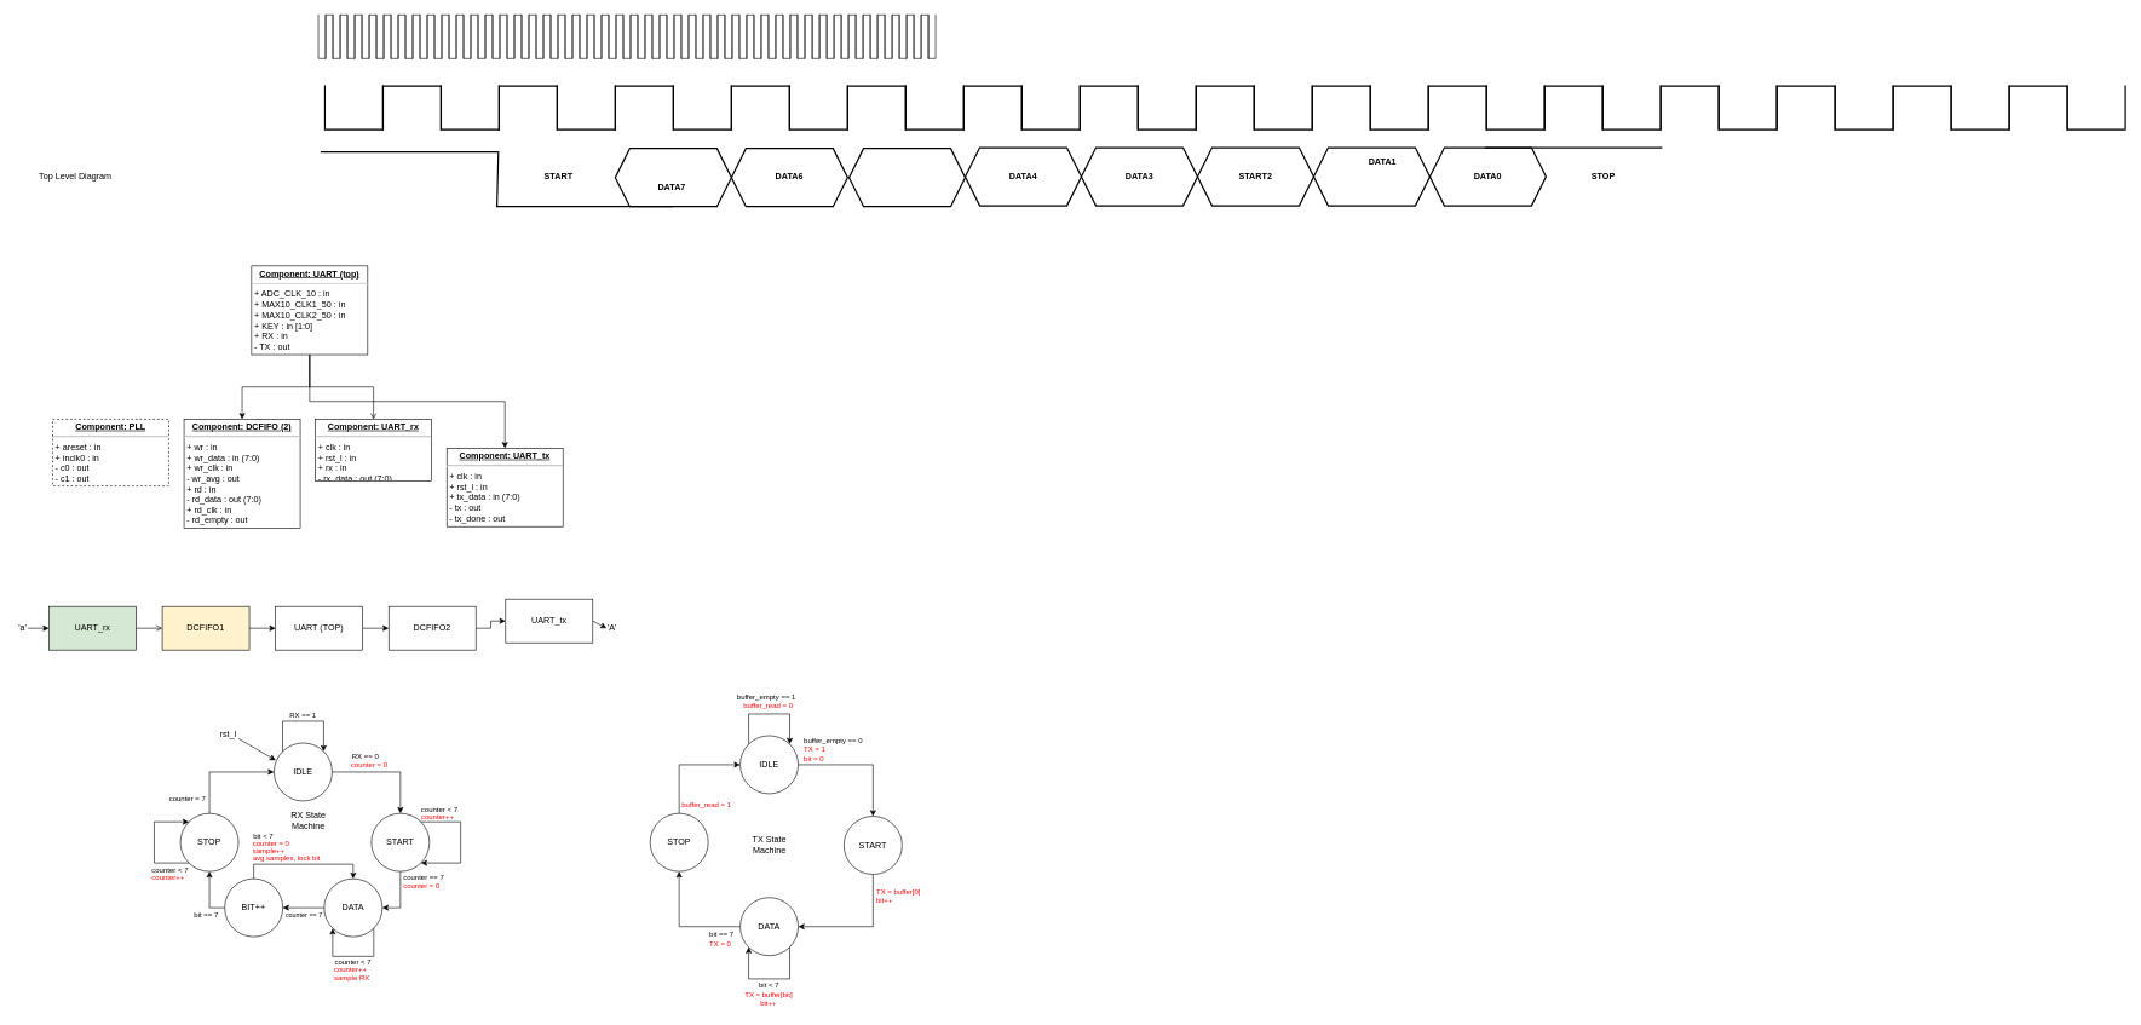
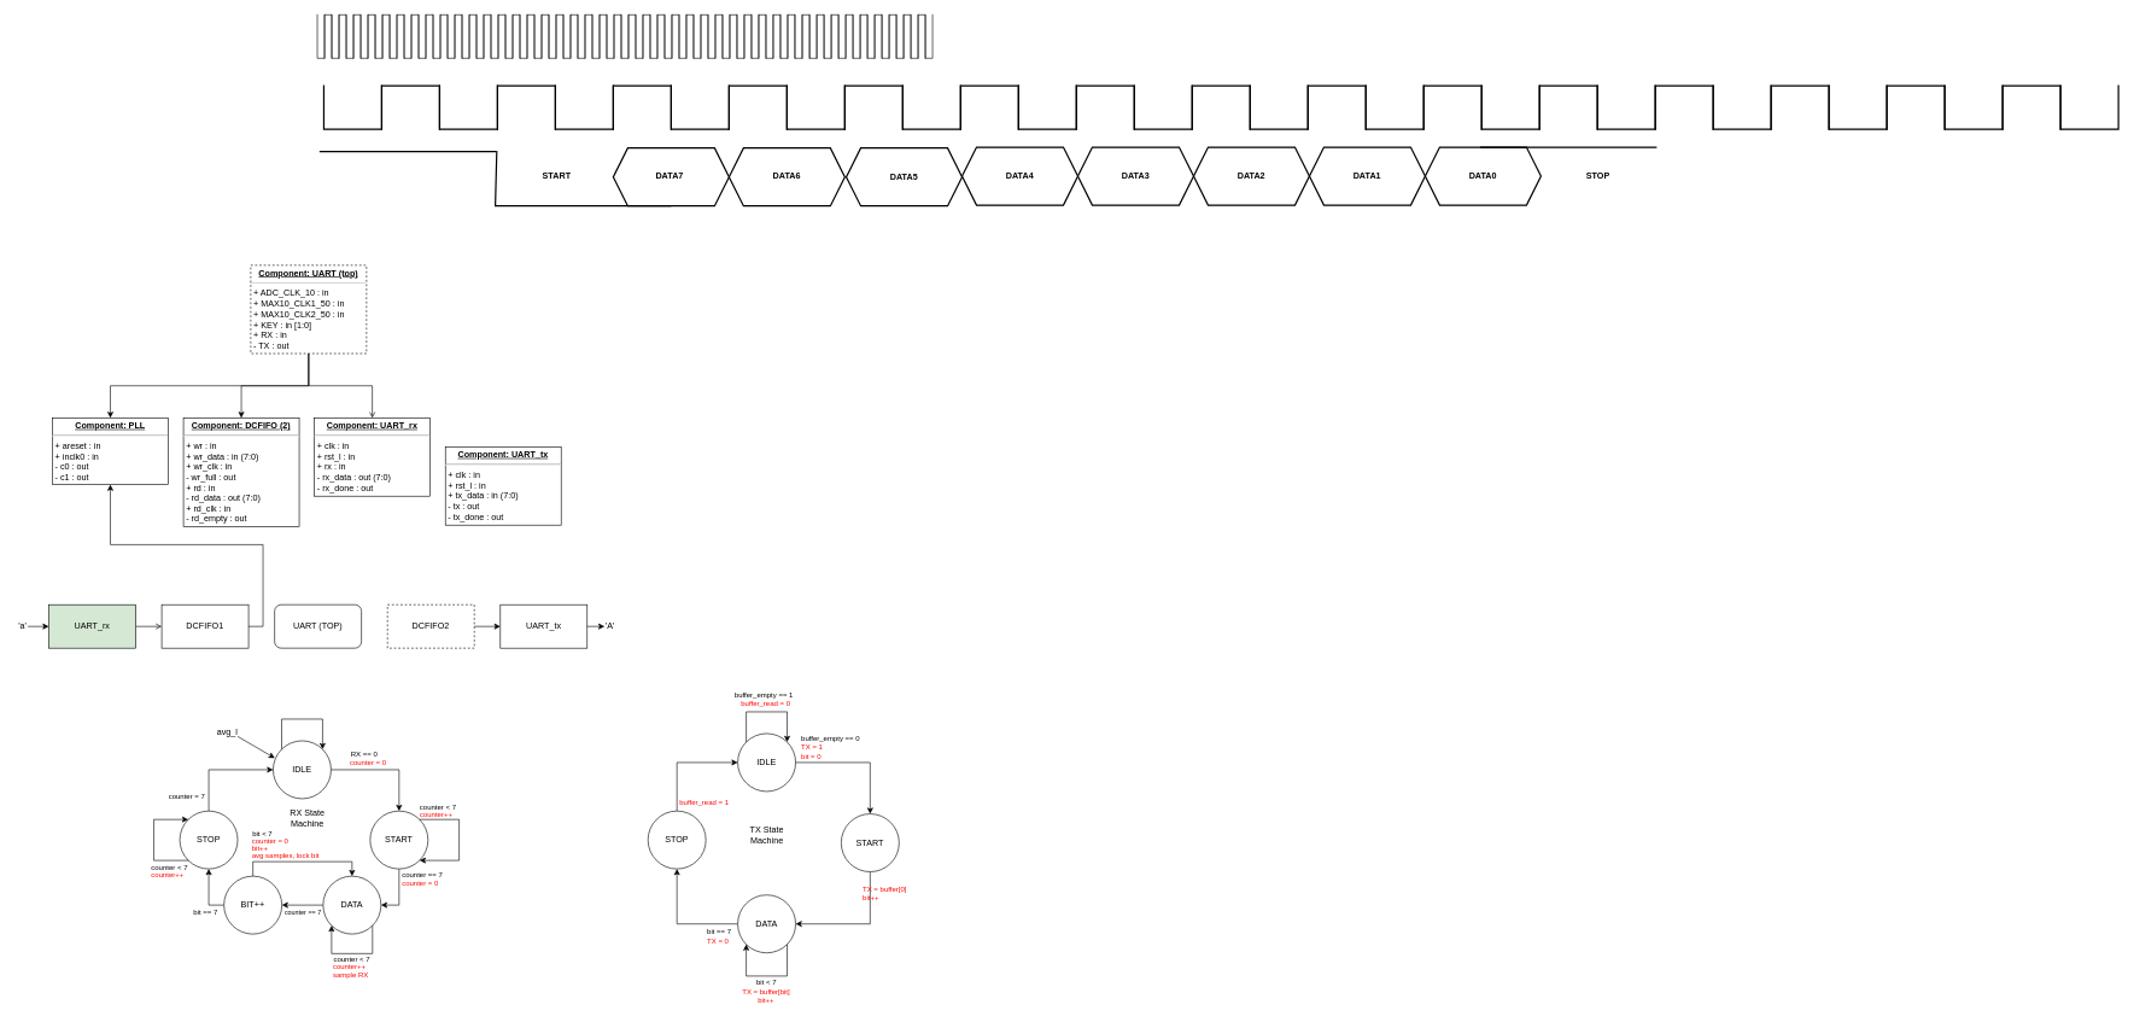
- <mxCell id="117" value="&lt;b style=&quot;&quot;&gt;DATA1&lt;/b&gt;" style="text;html=1;strokeColor=none;fillColor=none;align=center;verticalAlign=middle;whiteSpace=wrap;rounded=0;" vertex="1" parent="1"><mxGeometry x="1874" y="208" width="60" height="30" as="geometry" /></mxCell>
+ <mxCell id="117" value="&lt;b style=&quot;&quot;&gt;DATA1&lt;/b&gt;" style="text;html=1;strokeColor=none;fillColor=none;align=center;verticalAlign=middle;whiteSpace=wrap;rounded=0;" vertex="1" parent="1"><mxGeometry x="1859" y="228" width="60" height="30" as="geometry" /></mxCell>
- <mxCell id="2" value="Top Level Diagram" style="text;html=1;align=center;verticalAlign=middle;resizable=0;points=[];autosize=1;strokeColor=none;fillColor=none;" vertex="1" parent="1"><mxGeometry x="44" y="230" width="118" height="26" as="geometry" /></mxCell>
- <mxCell id="116" value="&lt;b style=&quot;&quot;&gt;START2&lt;/b&gt;" style="text;html=1;strokeColor=none;fillColor=none;align=center;verticalAlign=middle;whiteSpace=wrap;rounded=0;" vertex="1" parent="1"><mxGeometry x="1699" y="228" width="60" height="30" as="geometry" /></mxCell>
+ <mxCell id="116" value="&lt;b style=&quot;&quot;&gt;DATA2&lt;/b&gt;" style="text;html=1;strokeColor=none;fillColor=none;align=center;verticalAlign=middle;whiteSpace=wrap;rounded=0;" vertex="1" parent="1"><mxGeometry x="1699" y="228" width="60" height="30" as="geometry" /></mxCell>
+ <mxCell id="113" value="&lt;b style=&quot;&quot;&gt;DATA5&lt;/b&gt;" style="text;html=1;strokeColor=none;fillColor=none;align=center;verticalAlign=middle;whiteSpace=wrap;rounded=0;" vertex="1" parent="1"><mxGeometry x="1219" y="229" width="60" height="30" as="geometry" /></mxCell>
- <mxCell id="111" value="&lt;b style=&quot;&quot;&gt;DATA7&lt;/b&gt;" style="text;html=1;strokeColor=none;fillColor=none;align=center;verticalAlign=middle;whiteSpace=wrap;rounded=0;" vertex="1" parent="1"><mxGeometry x="895" y="243" width="60" height="30" as="geometry" /></mxCell>
+ <mxCell id="111" value="&lt;b style=&quot;&quot;&gt;DATA7&lt;/b&gt;" style="text;html=1;strokeColor=none;fillColor=none;align=center;verticalAlign=middle;whiteSpace=wrap;rounded=0;" vertex="1" parent="1"><mxGeometry x="895" y="228" width="60" height="30" as="geometry" /></mxCell>
- <mxCell id="7" value="&lt;p style=&quot;margin:0px;margin-top:4px;text-align:center;text-decoration:underline;&quot;&gt;&lt;b&gt;Component: UART (top)&lt;/b&gt;&lt;/p&gt;&lt;hr&gt;&lt;p style=&quot;border-color: var(--border-color); margin: 0px 0px 0px 4px;&quot;&gt;+ ADC_CLK_10 : in&lt;br style=&quot;border-color: var(--border-color);&quot;&gt;+ MAX10_CLK1_50 : in&lt;/p&gt;&lt;p style=&quot;border-color: var(--border-color); margin: 0px 0px 0px 4px;&quot;&gt;+ MAX10_CLK2_50 : in&lt;/p&gt;&lt;p style=&quot;border-color: var(--border-color); margin: 0px 0px 0px 4px;&quot;&gt;+ KEY : in [1:0]&lt;/p&gt;&lt;p style=&quot;border-color: var(--border-color); margin: 0px 0px 0px 4px;&quot;&gt;+ RX : in&lt;/p&gt;&lt;p style=&quot;border-color: var(--border-color); margin: 0px 0px 0px 4px;&quot;&gt;- TX : out&lt;/p&gt;" style="verticalAlign=top;align=left;overflow=fill;fontSize=12;fontFamily=Helvetica;html=1;whiteSpace=wrap;" vertex="1" parent="1"><mxGeometry x="346" y="366" width="160" height="122" as="geometry" /></mxCell>
+ <mxCell id="7" value="&lt;p style=&quot;margin:0px;margin-top:4px;text-align:center;text-decoration:underline;&quot;&gt;&lt;b&gt;Component: UART (top)&lt;/b&gt;&lt;/p&gt;&lt;hr&gt;&lt;p style=&quot;border-color: var(--border-color); margin: 0px 0px 0px 4px;&quot;&gt;+ ADC_CLK_10 : in&lt;br style=&quot;border-color: var(--border-color);&quot;&gt;+ MAX10_CLK1_50 : in&lt;/p&gt;&lt;p style=&quot;border-color: var(--border-color); margin: 0px 0px 0px 4px;&quot;&gt;+ MAX10_CLK2_50 : in&lt;/p&gt;&lt;p style=&quot;border-color: var(--border-color); margin: 0px 0px 0px 4px;&quot;&gt;+ KEY : in [1:0]&lt;/p&gt;&lt;p style=&quot;border-color: var(--border-color); margin: 0px 0px 0px 4px;&quot;&gt;+ RX : in&lt;/p&gt;&lt;p style=&quot;border-color: var(--border-color); margin: 0px 0px 0px 4px;&quot;&gt;- TX : out&lt;/p&gt;" style="verticalAlign=top;align=left;overflow=fill;fontSize=12;fontFamily=Helvetica;html=1;whiteSpace=wrap;dashed=1;" vertex="1" parent="1"><mxGeometry x="346" y="366" width="160" height="122" as="geometry" /></mxCell>
+ <mxCell id="3" style="edgeStyle=orthogonalEdgeStyle;rounded=0;orthogonalLoop=1;jettySize=auto;html=1;exitX=0.5;exitY=1;exitDx=0;exitDy=0;entryX=0.5;entryY=0;entryDx=0;entryDy=0;" edge="1" parent="1" source="7" target="8"><mxGeometry relative="1" as="geometry" /></mxCell>
- <mxCell id="6" style="edgeStyle=orthogonalEdgeStyle;rounded=0;orthogonalLoop=1;jettySize=auto;html=1;exitX=0.5;exitY=1;exitDx=0;exitDy=0;entryX=0.5;entryY=0;entryDx=0;entryDy=0;" edge="1" parent="1" source="7" target="11"><mxGeometry relative="1" as="geometry" /></mxCell>
- <mxCell id="10" value="&lt;p style=&quot;margin:0px;margin-top:4px;text-align:center;text-decoration:underline;&quot;&gt;&lt;b&gt;Component: UART_rx&lt;/b&gt;&lt;/p&gt;&lt;hr&gt;&lt;p style=&quot;border-color: var(--border-color); margin: 0px 0px 0px 4px;&quot;&gt;+ clk : in&lt;br style=&quot;border-color: var(--border-color);&quot;&gt;+ rst_l : in&lt;/p&gt;&lt;p style=&quot;border-color: var(--border-color); margin: 0px 0px 0px 4px;&quot;&gt;+ rx : in&lt;/p&gt;&lt;p style=&quot;border-color: var(--border-color); margin: 0px 0px 0px 4px;&quot;&gt;- rx_data : out (7:0)&lt;/p&gt;&lt;p style=&quot;border-color: var(--border-color); margin: 0px 0px 0px 4px;&quot;&gt;- rx_done : out&lt;/p&gt;" style="verticalAlign=top;align=left;overflow=fill;fontSize=12;fontFamily=Helvetica;html=1;whiteSpace=wrap;" vertex="1" parent="1"><mxGeometry x="434" y="577" width="160" height="85" as="geometry" /></mxCell>
+ <mxCell id="10" value="&lt;p style=&quot;margin:0px;margin-top:4px;text-align:center;text-decoration:underline;&quot;&gt;&lt;b&gt;Component: UART_rx&lt;/b&gt;&lt;/p&gt;&lt;hr&gt;&lt;p style=&quot;border-color: var(--border-color); margin: 0px 0px 0px 4px;&quot;&gt;+ clk : in&lt;br style=&quot;border-color: var(--border-color);&quot;&gt;+ rst_l : in&lt;/p&gt;&lt;p style=&quot;border-color: var(--border-color); margin: 0px 0px 0px 4px;&quot;&gt;+ rx : in&lt;/p&gt;&lt;p style=&quot;border-color: var(--border-color); margin: 0px 0px 0px 4px;&quot;&gt;- rx_data : out (7:0)&lt;/p&gt;&lt;p style=&quot;border-color: var(--border-color); margin: 0px 0px 0px 4px;&quot;&gt;- rx_done : out&lt;/p&gt;" style="verticalAlign=top;align=left;overflow=fill;fontSize=12;fontFamily=Helvetica;html=1;whiteSpace=wrap;" vertex="1" parent="1"><mxGeometry x="434" y="577" width="160" height="108" as="geometry" /></mxCell>
- <mxCell id="8" value="&lt;p style=&quot;margin:0px;margin-top:4px;text-align:center;text-decoration:underline;&quot;&gt;&lt;b&gt;Component: PLL&lt;/b&gt;&lt;/p&gt;&lt;hr&gt;&lt;p style=&quot;border-color: var(--border-color); margin: 0px 0px 0px 4px;&quot;&gt;+ areset : in&lt;br style=&quot;border-color: var(--border-color);&quot;&gt;+ inclk0 : in&lt;/p&gt;&lt;p style=&quot;border-color: var(--border-color); margin: 0px 0px 0px 4px;&quot;&gt;- c0 : out&lt;/p&gt;&lt;p style=&quot;border-color: var(--border-color); margin: 0px 0px 0px 4px;&quot;&gt;- c1 : out&lt;/p&gt;" style="verticalAlign=top;align=left;overflow=fill;fontSize=12;fontFamily=Helvetica;html=1;whiteSpace=wrap;dashed=1;" vertex="1" parent="1"><mxGeometry x="72" y="577" width="160" height="92" as="geometry" /></mxCell>
+ <mxCell id="8" value="&lt;p style=&quot;margin:0px;margin-top:4px;text-align:center;text-decoration:underline;&quot;&gt;&lt;b&gt;Component: PLL&lt;/b&gt;&lt;/p&gt;&lt;hr&gt;&lt;p style=&quot;border-color: var(--border-color); margin: 0px 0px 0px 4px;&quot;&gt;+ areset : in&lt;br style=&quot;border-color: var(--border-color);&quot;&gt;+ inclk0 : in&lt;/p&gt;&lt;p style=&quot;border-color: var(--border-color); margin: 0px 0px 0px 4px;&quot;&gt;- c0 : out&lt;/p&gt;&lt;p style=&quot;border-color: var(--border-color); margin: 0px 0px 0px 4px;&quot;&gt;- c1 : out&lt;/p&gt;" style="verticalAlign=top;align=left;overflow=fill;fontSize=12;fontFamily=Helvetica;html=1;whiteSpace=wrap;" vertex="1" parent="1"><mxGeometry x="72" y="577" width="160" height="92" as="geometry" /></mxCell>
- <mxCell id="9" value="&lt;p style=&quot;margin:0px;margin-top:4px;text-align:center;text-decoration:underline;&quot;&gt;&lt;b&gt;Component: DCFIFO (2)&lt;/b&gt;&lt;/p&gt;&lt;hr&gt;&lt;p style=&quot;border-color: var(--border-color); margin: 0px 0px 0px 4px;&quot;&gt;+ wr : in&lt;br style=&quot;border-color: var(--border-color);&quot;&gt;+ wr_data : in (7:0)&lt;/p&gt;&lt;p style=&quot;border-color: var(--border-color); margin: 0px 0px 0px 4px;&quot;&gt;+ wr_clk : in&lt;/p&gt;&lt;p style=&quot;border-color: var(--border-color); margin: 0px 0px 0px 4px;&quot;&gt;- wr_avg : out&lt;/p&gt;&lt;p style=&quot;border-color: var(--border-color); margin: 0px 0px 0px 4px;&quot;&gt;+ rd : in&lt;/p&gt;&lt;p style=&quot;border-color: var(--border-color); margin: 0px 0px 0px 4px;&quot;&gt;- rd_data : out (7:0)&lt;/p&gt;&lt;p style=&quot;border-color: var(--border-color); margin: 0px 0px 0px 4px;&quot;&gt;+ rd_clk : in&lt;/p&gt;&lt;p style=&quot;border-color: var(--border-color); margin: 0px 0px 0px 4px;&quot;&gt;- rd_empty : out&lt;/p&gt;" style="verticalAlign=top;align=left;overflow=fill;fontSize=12;fontFamily=Helvetica;html=1;whiteSpace=wrap;" vertex="1" parent="1"><mxGeometry x="253" y="577" width="160" height="150" as="geometry" /></mxCell>
+ <mxCell id="9" value="&lt;p style=&quot;margin:0px;margin-top:4px;text-align:center;text-decoration:underline;&quot;&gt;&lt;b&gt;Component: DCFIFO (2)&lt;/b&gt;&lt;/p&gt;&lt;hr&gt;&lt;p style=&quot;border-color: var(--border-color); margin: 0px 0px 0px 4px;&quot;&gt;+ wr : in&lt;br style=&quot;border-color: var(--border-color);&quot;&gt;+ wr_data : in (7:0)&lt;/p&gt;&lt;p style=&quot;border-color: var(--border-color); margin: 0px 0px 0px 4px;&quot;&gt;+ wr_clk : in&lt;/p&gt;&lt;p style=&quot;border-color: var(--border-color); margin: 0px 0px 0px 4px;&quot;&gt;- wr_full : out&lt;/p&gt;&lt;p style=&quot;border-color: var(--border-color); margin: 0px 0px 0px 4px;&quot;&gt;+ rd : in&lt;/p&gt;&lt;p style=&quot;border-color: var(--border-color); margin: 0px 0px 0px 4px;&quot;&gt;- rd_data : out (7:0)&lt;/p&gt;&lt;p style=&quot;border-color: var(--border-color); margin: 0px 0px 0px 4px;&quot;&gt;+ rd_clk : in&lt;/p&gt;&lt;p style=&quot;border-color: var(--border-color); margin: 0px 0px 0px 4px;&quot;&gt;- rd_empty : out&lt;/p&gt;" style="verticalAlign=top;align=left;overflow=fill;fontSize=12;fontFamily=Helvetica;html=1;whiteSpace=wrap;" vertex="1" parent="1"><mxGeometry x="253" y="577" width="160" height="150" as="geometry" /></mxCell>
- <mxCell id="20" value="UART_tx" style="rounded=0;whiteSpace=wrap;html=1;" vertex="1" parent="1"><mxGeometry x="696" y="825" width="120" height="60" as="geometry" /></mxCell>
+ <mxCell id="20" value="UART_tx" style="rounded=0;whiteSpace=wrap;html=1;" vertex="1" parent="1"><mxGeometry x="691" y="835" width="120" height="60" as="geometry" /></mxCell>
- <mxCell id="15" value="DCFIFO1" style="rounded=0;whiteSpace=wrap;html=1;fillColor=#fff2cc;" vertex="1" parent="1"><mxGeometry x="223" y="835" width="120" height="60" as="geometry" /></mxCell>
+ <mxCell id="15" value="DCFIFO1" style="rounded=0;whiteSpace=wrap;html=1;" vertex="1" parent="1"><mxGeometry x="223" y="835" width="120" height="60" as="geometry" /></mxCell>
- <mxCell id="14" style="edgeStyle=orthogonalEdgeStyle;rounded=0;orthogonalLoop=1;jettySize=auto;html=1;exitX=1;exitY=0.5;exitDx=0;exitDy=0;entryX=0;entryY=0.5;entryDx=0;entryDy=0;" edge="1" parent="1" source="15" target="17"><mxGeometry relative="1" as="geometry" /></mxCell>
+ <mxCell id="14" style="edgeStyle=orthogonalEdgeStyle;rounded=0;orthogonalLoop=1;jettySize=auto;html=1;exitX=1;exitY=0.5;exitDx=0;exitDy=0;" edge="1" parent="1" source="15" target="8"><mxGeometry relative="1" as="geometry" /></mxCell>
- <mxCell id="17" value="UART (TOP)" style="rounded=0;whiteSpace=wrap;html=1;" vertex="1" parent="1"><mxGeometry x="379" y="835" width="120" height="60" as="geometry" /></mxCell>
+ <mxCell id="17" value="UART (TOP)" style="whiteSpace=wrap;html=1;rounded=1;" vertex="1" parent="1"><mxGeometry x="379" y="835" width="120" height="60" as="geometry" /></mxCell>
- <mxCell id="16" style="edgeStyle=orthogonalEdgeStyle;rounded=0;orthogonalLoop=1;jettySize=auto;html=1;exitX=1;exitY=0.5;exitDx=0;exitDy=0;entryX=0;entryY=0.5;entryDx=0;entryDy=0;" edge="1" parent="1" source="17" target="19"><mxGeometry relative="1" as="geometry" /></mxCell>
- <mxCell id="19" value="DCFIFO2" style="rounded=0;whiteSpace=wrap;html=1;" vertex="1" parent="1"><mxGeometry x="535" y="835" width="120" height="60" as="geometry" /></mxCell>
+ <mxCell id="19" value="DCFIFO2" style="rounded=0;whiteSpace=wrap;html=1;dashed=1;" vertex="1" parent="1"><mxGeometry x="535" y="835" width="120" height="60" as="geometry" /></mxCell>
- <mxCell id="39" value="RX == 1" style="text;html=1;strokeColor=none;fillColor=none;align=center;verticalAlign=middle;whiteSpace=wrap;rounded=0;fontSize=10;" vertex="1" parent="1"><mxGeometry x="387" y="969" width="60" height="30" as="geometry" /></mxCell>
- <mxCell id="48" value="rst_l" style="text;html=1;strokeColor=none;fillColor=none;align=center;verticalAlign=middle;whiteSpace=wrap;rounded=0;" vertex="1" parent="1"><mxGeometry x="300" y="997" width="28" height="30" as="geometry" /></mxCell>
+ <mxCell id="48" value="avg_l" style="text;html=1;strokeColor=none;fillColor=none;align=center;verticalAlign=middle;whiteSpace=wrap;rounded=0;" vertex="1" parent="1"><mxGeometry x="300" y="997" width="28" height="30" as="geometry" /></mxCell>
- <mxCell id="75" value="TX State Machine" style="text;html=1;strokeColor=none;fillColor=none;align=center;verticalAlign=middle;whiteSpace=wrap;rounded=0;" vertex="1" parent="1"><mxGeometry x="1012.25" y="1149" width="95" height="30" as="geometry" /></mxCell>
+ <mxCell id="75" value="TX State Machine" style="text;html=1;strokeColor=none;fillColor=none;align=center;verticalAlign=middle;whiteSpace=wrap;rounded=0;" vertex="1" parent="1"><mxGeometry x="1012.25" y="1139" width="95" height="30" as="geometry" /></mxCell>
- <mxCell id="57" value="&lt;font color=&quot;#ff0000&quot; style=&quot;font-size: 10px;&quot;&gt;counter = 0&lt;br&gt;&lt;div style=&quot;line-height: 100%;&quot;&gt;&lt;span style=&quot;background-color: initial;&quot;&gt;sample++&lt;/span&gt;&lt;/div&gt;&lt;div style=&quot;line-height: 100%;&quot;&gt;avg samples, lock bit&lt;/div&gt;&lt;/font&gt;" style="text;html=1;strokeColor=none;fillColor=none;align=left;verticalAlign=middle;whiteSpace=wrap;rounded=0;fontSize=10;" vertex="1" parent="1"><mxGeometry x="346" y="1156" width="105" height="30" as="geometry" /></mxCell>
+ <mxCell id="57" value="&lt;font color=&quot;#ff0000&quot; style=&quot;font-size: 10px;&quot;&gt;counter = 0&lt;br&gt;&lt;div style=&quot;line-height: 100%;&quot;&gt;&lt;span style=&quot;background-color: initial;&quot;&gt;bit++&lt;/span&gt;&lt;/div&gt;&lt;div style=&quot;line-height: 100%;&quot;&gt;avg samples, lock bit&lt;/div&gt;&lt;/font&gt;" style="text;html=1;strokeColor=none;fillColor=none;align=left;verticalAlign=middle;whiteSpace=wrap;rounded=0;fontSize=10;" vertex="1" parent="1"><mxGeometry x="346" y="1156" width="105" height="30" as="geometry" /></mxCell>
- <mxCell id="69" value="TX = buffer[0]&lt;br&gt;bit++" style="text;html=1;strokeColor=none;fillColor=none;align=left;verticalAlign=middle;whiteSpace=wrap;rounded=0;fontSize=10;fontColor=#FF0000;" vertex="1" parent="1"><mxGeometry x="1205" y="1219" width="93" height="30" as="geometry" /></mxCell>
+ <mxCell id="69" value="TX = buffer[0]&lt;br&gt;bit++" style="text;html=1;strokeColor=none;fillColor=none;align=left;verticalAlign=middle;whiteSpace=wrap;rounded=0;fontSize=10;fontColor=#FF0000;" vertex="1" parent="1"><mxGeometry x="1190" y="1219" width="93" height="30" as="geometry" /></mxCell>
